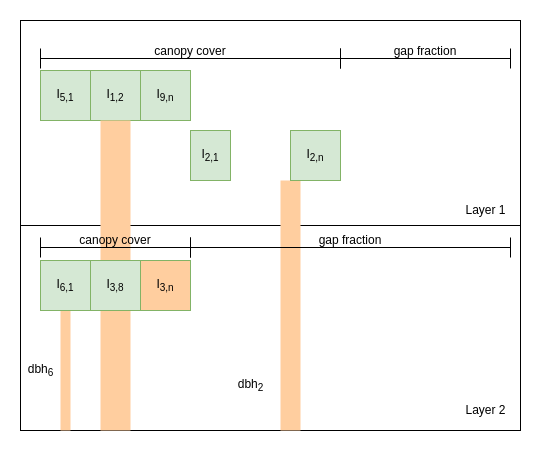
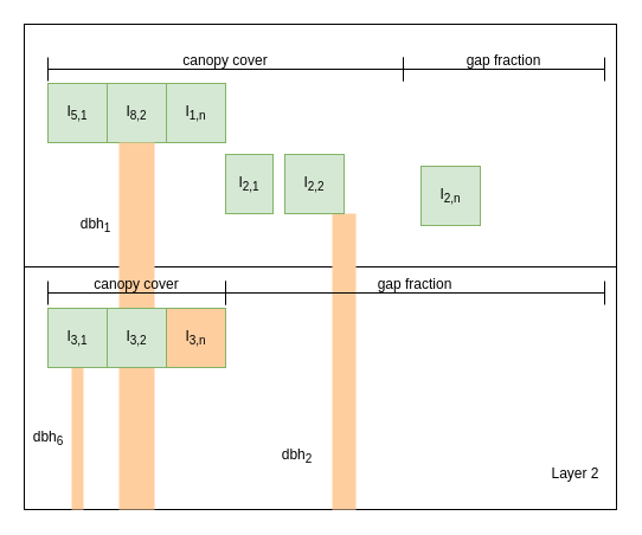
- <mxCell id="5" value="I&lt;sub&gt;1,2&lt;/sub&gt;" style="whiteSpace=wrap;html=1;aspect=fixed;fillColor=#d5e8d4;strokeColor=#82b366;" vertex="1" parent="1"><mxGeometry x="90" y="70" width="50" height="50" as="geometry" /></mxCell>
+ <mxCell id="5" value="I&lt;sub&gt;8,2&lt;/sub&gt;" style="whiteSpace=wrap;html=1;aspect=fixed;fillColor=#d5e8d4;strokeColor=#82b366;" vertex="1" parent="1"><mxGeometry x="90" y="70" width="50" height="50" as="geometry" /></mxCell>
- <mxCell id="6" value="I&lt;sub&gt;9,n&lt;/sub&gt;" style="whiteSpace=wrap;html=1;aspect=fixed;fillColor=#d5e8d4;strokeColor=#82b366;" vertex="1" parent="1"><mxGeometry x="140" y="70" width="50" height="50" as="geometry" /></mxCell>
+ <mxCell id="6" value="I&lt;sub&gt;1,n&lt;/sub&gt;" style="whiteSpace=wrap;html=1;aspect=fixed;fillColor=#d5e8d4;strokeColor=#82b366;" vertex="1" parent="1"><mxGeometry x="140" y="70" width="50" height="50" as="geometry" /></mxCell>
+ <mxCell id="11" value="I&lt;sub&gt;2,2&lt;/sub&gt;" style="whiteSpace=wrap;html=1;aspect=fixed;fillColor=#d5e8d4;strokeColor=#82b366;" vertex="1" parent="1"><mxGeometry x="240" y="130" width="50" height="50" as="geometry" /></mxCell>
- <mxCell id="12" value="I&lt;sub&gt;2,n&lt;/sub&gt;" style="whiteSpace=wrap;html=1;aspect=fixed;fillColor=#d5e8d4;strokeColor=#82b366;" vertex="1" parent="1"><mxGeometry x="290" y="130" width="50" height="50" as="geometry" /></mxCell>
+ <mxCell id="12" value="I&lt;sub&gt;2,n&lt;/sub&gt;" style="whiteSpace=wrap;html=1;aspect=fixed;fillColor=#d5e8d4;strokeColor=#82b366;" vertex="1" parent="1"><mxGeometry x="355" y="140" width="50" height="50" as="geometry" /></mxCell>
+ <mxCell id="16" value="dbh&lt;sub&gt;1&lt;/sub&gt;" style="text;html=1;align=center;verticalAlign=middle;resizable=0;points=[];autosize=1;strokeColor=none;fillColor=none;" vertex="1" parent="1"><mxGeometry x="60" y="180" width="40" height="20" as="geometry" /></mxCell>
- <mxCell id="19" value="Layer 1" style="text;html=1;align=center;verticalAlign=middle;resizable=0;points=[];autosize=1;strokeColor=none;fillColor=none;" vertex="1" parent="1"><mxGeometry x="460" y="200" width="50" height="20" as="geometry" /></mxCell>
- <mxCell id="13" value="I&lt;sub&gt;6,1&lt;/sub&gt;" style="whiteSpace=wrap;html=1;aspect=fixed;fillColor=#d5e8d4;strokeColor=#82b366;" vertex="1" parent="1"><mxGeometry x="40" y="260" width="50" height="50" as="geometry" /></mxCell>
+ <mxCell id="13" value="I&lt;sub&gt;3,1&lt;/sub&gt;" style="whiteSpace=wrap;html=1;aspect=fixed;fillColor=#d5e8d4;strokeColor=#82b366;" vertex="1" parent="1"><mxGeometry x="40" y="260" width="50" height="50" as="geometry" /></mxCell>
- <mxCell id="14" value="I&lt;sub&gt;3,8&lt;/sub&gt;" style="whiteSpace=wrap;html=1;aspect=fixed;fillColor=#d5e8d4;strokeColor=#82b366;" vertex="1" parent="1"><mxGeometry x="90" y="260" width="50" height="50" as="geometry" /></mxCell>
+ <mxCell id="14" value="I&lt;sub&gt;3,2&lt;/sub&gt;" style="whiteSpace=wrap;html=1;aspect=fixed;fillColor=#d5e8d4;strokeColor=#82b366;" vertex="1" parent="1"><mxGeometry x="90" y="260" width="50" height="50" as="geometry" /></mxCell>
- <mxCell id="20" value="Layer 2" style="text;html=1;align=center;verticalAlign=middle;resizable=0;points=[];autosize=1;strokeColor=none;fillColor=none;" vertex="1" parent="1"><mxGeometry x="460" y="400" width="50" height="20" as="geometry" /></mxCell>
+ <mxCell id="20" value="Layer 2" style="text;html=1;align=center;verticalAlign=middle;resizable=0;points=[];autosize=1;strokeColor=none;fillColor=none;" vertex="1" parent="1"><mxGeometry x="460" y="390" width="50" height="20" as="geometry" /></mxCell>
